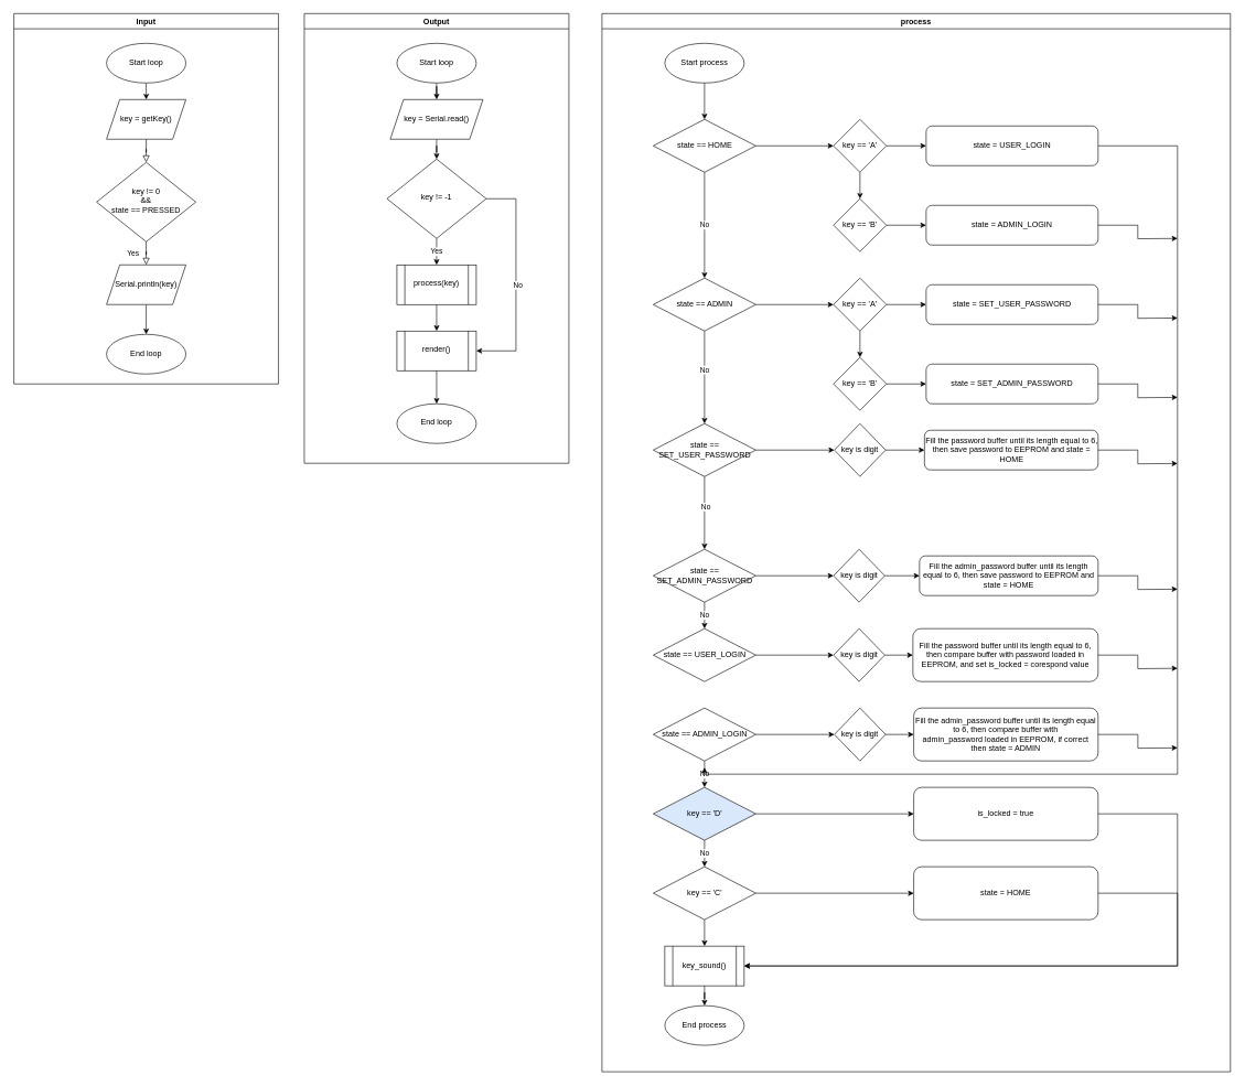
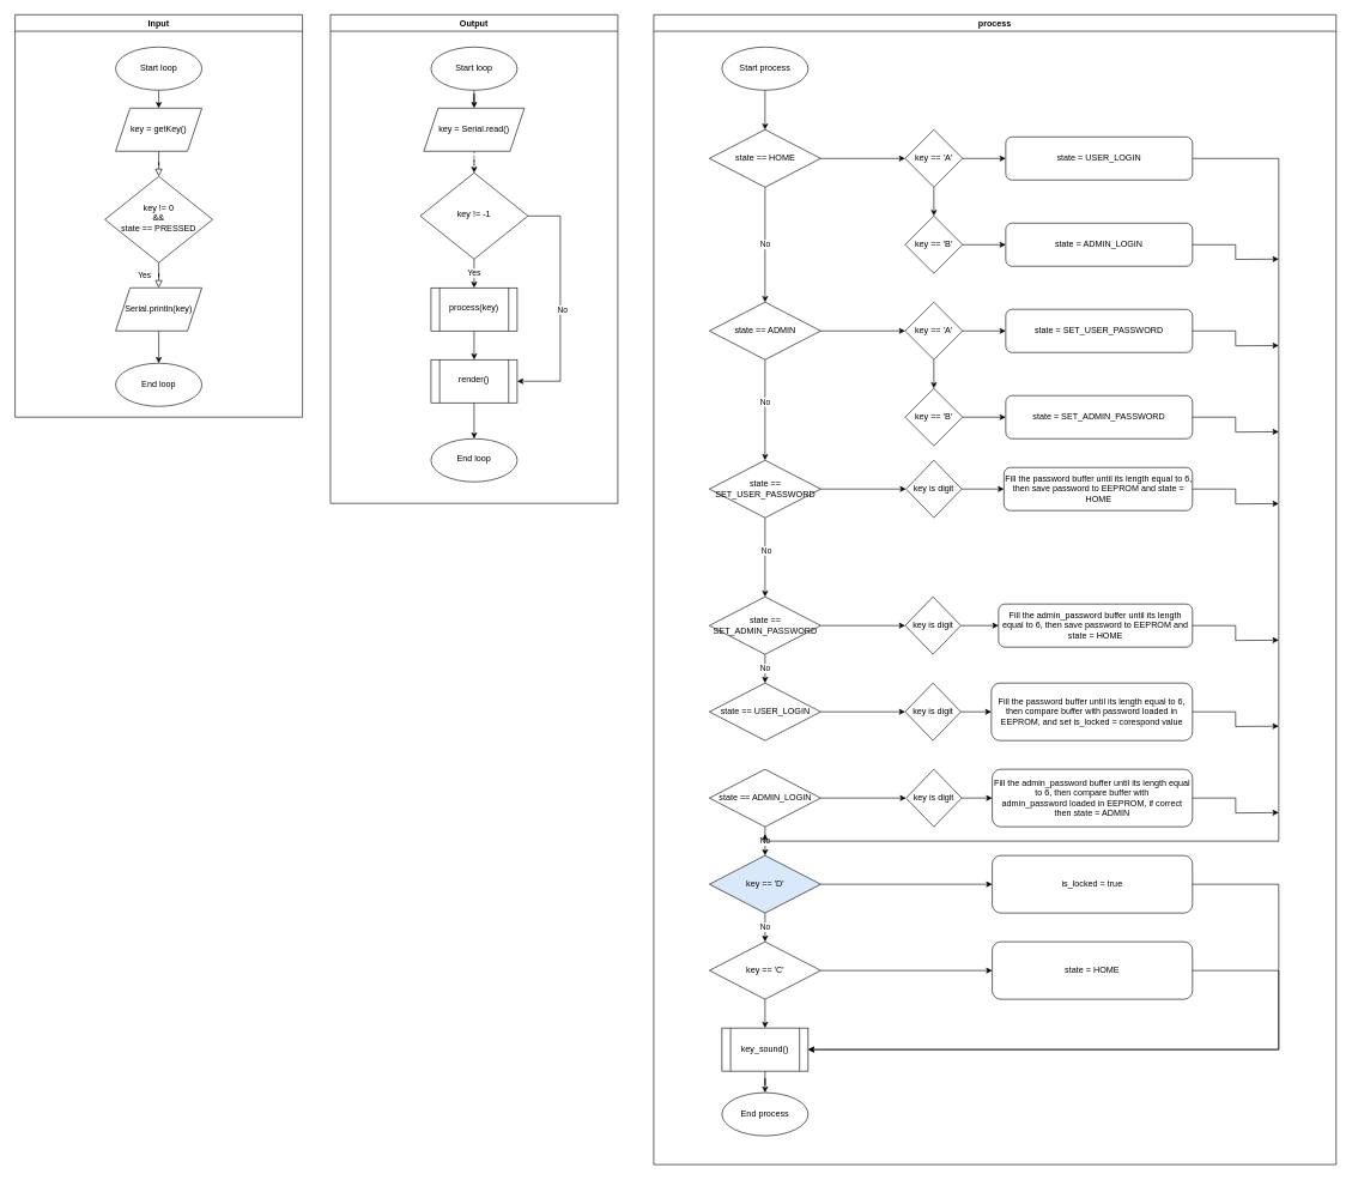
- <mxCell id="24" value="" style="edgeStyle=orthogonalEdgeStyle;rounded=0;orthogonalLoop=1;jettySize=auto;html=1;" edge="1" parent="12" source="25" target="18"><mxGeometry relative="1" as="geometry" /></mxCell>
+ <mxCell id="24" value="" style="edgeStyle=orthogonalEdgeStyle;rounded=0;orthogonalLoop=1;jettySize=auto;html=1;dashed=1;" edge="1" parent="12" source="25" target="18"><mxGeometry relative="1" as="geometry" /></mxCell>
